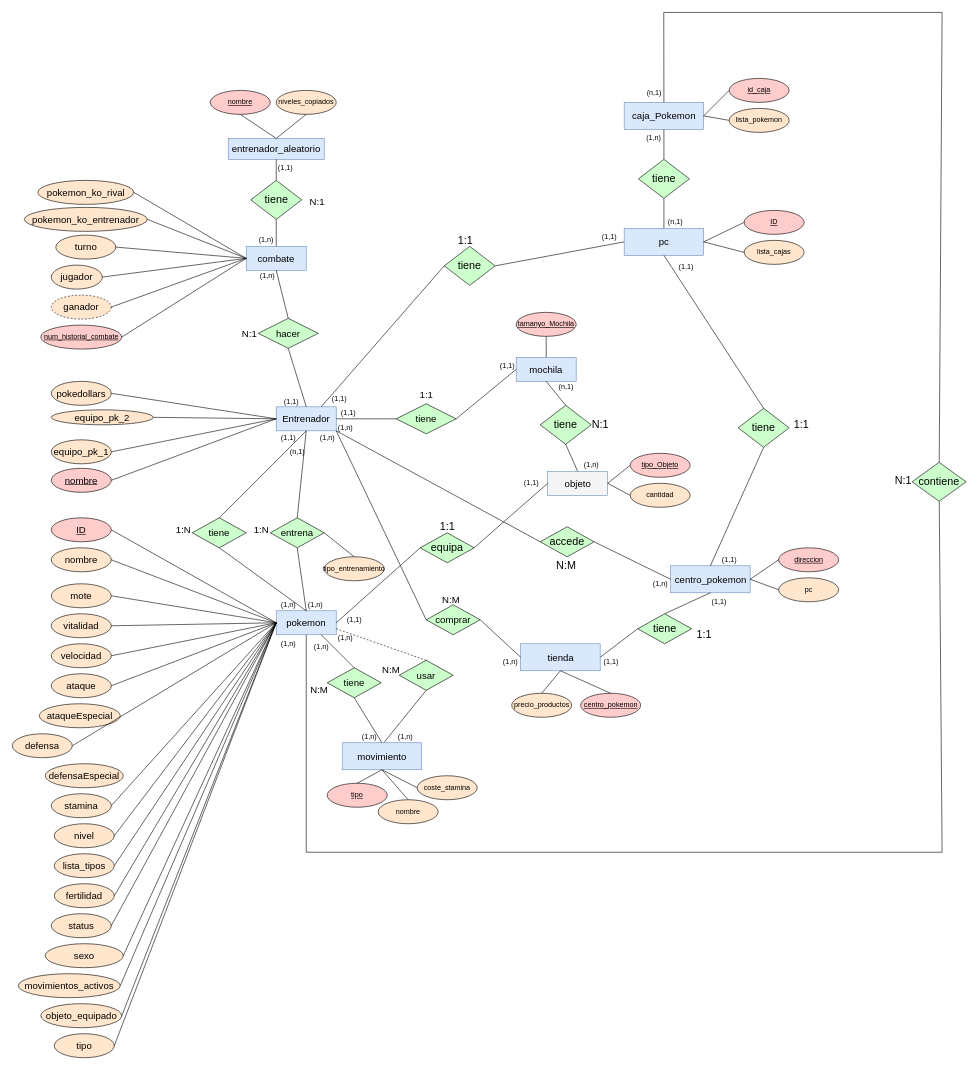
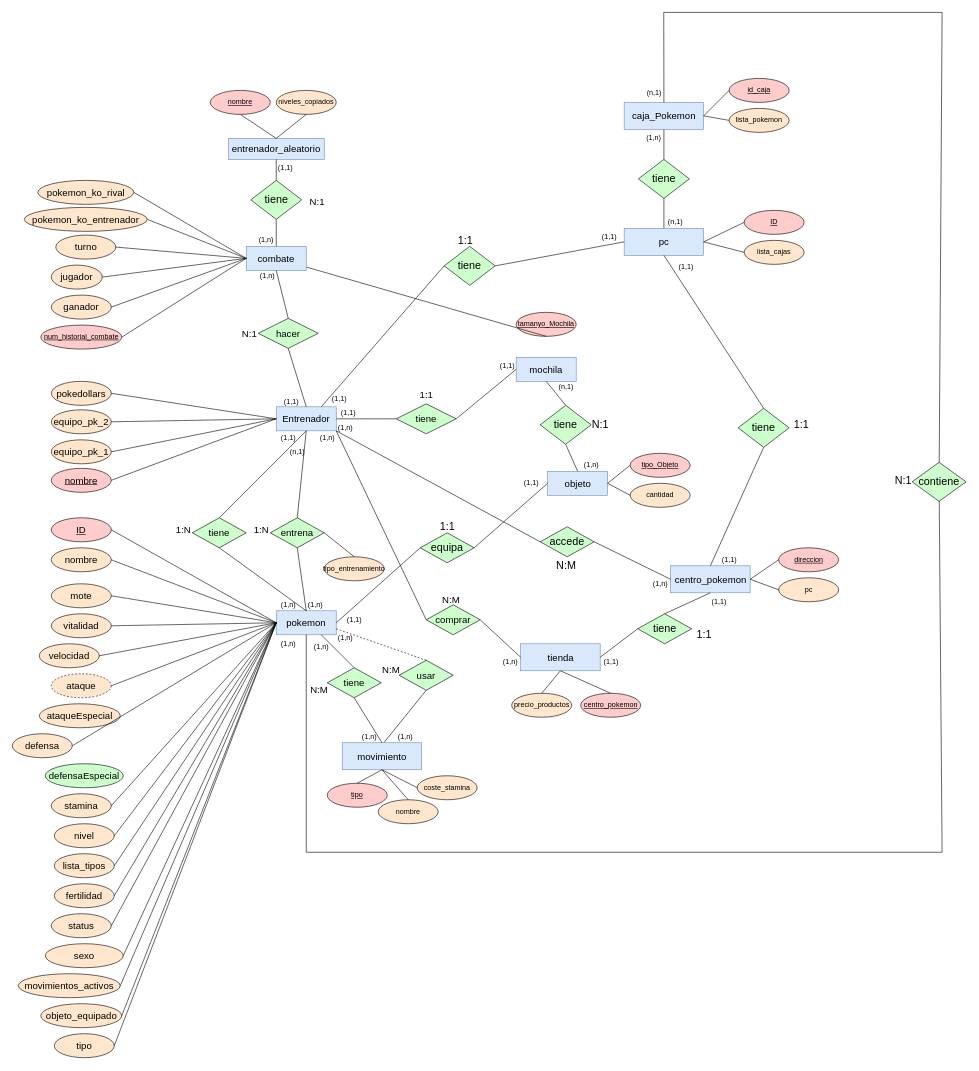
- <mxCell id="158" value="ganador" style="ellipse;whiteSpace=wrap;html=1;align=center;fontSize=16;fillColor=#FFE6CC;dashed=1;" parent="1" vertex="1"><mxGeometry x="85" y="491.25" width="100" height="40" as="geometry" /></mxCell>
+ <mxCell id="158" value="ganador" style="ellipse;whiteSpace=wrap;html=1;align=center;fontSize=16;fillColor=#FFE6CC;" parent="1" vertex="1"><mxGeometry x="85" y="491.25" width="100" height="40" as="geometry" /></mxCell>
- <mxCell id="60" value="" style="endArrow=none;html=1;rounded=0;exitX=0.5;exitY=1;exitDx=0;exitDy=0;entryX=0.5;entryY=0;entryDx=0;entryDy=0;" parent="1" source="59" target="52" edge="1"><mxGeometry relative="1" as="geometry"><mxPoint x="900" y="735" as="sourcePoint" /><mxPoint x="1060" y="735" as="targetPoint" /></mxGeometry></mxCell>
+ <mxCell id="60" value="" style="endArrow=none;html=1;rounded=0;exitX=0.5;exitY=1;exitDx=0;exitDy=0;" parent="1" source="59" target="150" edge="1"><mxGeometry relative="1" as="geometry"><mxPoint x="900" y="735" as="sourcePoint" /><mxPoint x="1060" y="735" as="targetPoint" /></mxGeometry></mxCell>
- <mxCell id="44" value="equipo_pk_2" style="ellipse;whiteSpace=wrap;html=1;align=center;fontSize=16;fillColor=#FFE6CC;" parent="1" vertex="1"><mxGeometry x="85" y="682.5" width="170" height="25" as="geometry" /></mxCell>
+ <mxCell id="44" value="equipo_pk_2" style="ellipse;whiteSpace=wrap;html=1;align=center;fontSize=16;fillColor=#FFE6CC;" parent="1" vertex="1"><mxGeometry x="85" y="682.5" width="100" height="40" as="geometry" /></mxCell>
- <mxCell id="55" value="objeto" style="whiteSpace=wrap;html=1;align=center;fontSize=16;fillColor=#f5f5f5;strokeColor=#6c8ebf;" parent="1" vertex="1"><mxGeometry x="912.5" y="785" width="100" height="40" as="geometry" /></mxCell>
+ <mxCell id="55" value="objeto" style="whiteSpace=wrap;html=1;align=center;fontSize=16;fillColor=#dae8fc;strokeColor=#6c8ebf;" parent="1" vertex="1"><mxGeometry x="912.5" y="785" width="100" height="40" as="geometry" /></mxCell>
- <mxCell id="8" value="velocidad" style="ellipse;whiteSpace=wrap;html=1;align=center;fontSize=16;fillColor=#FFE6CC;" parent="1" vertex="1"><mxGeometry x="85" y="1072.5" width="100" height="40" as="geometry" /></mxCell>
+ <mxCell id="8" value="velocidad" style="ellipse;whiteSpace=wrap;html=1;align=center;fontSize=16;fillColor=#FFE6CC;" parent="1" vertex="1"><mxGeometry x="65" y="1072.5" width="100" height="40" as="geometry" /></mxCell>
- <mxCell id="9" value="ataque" style="ellipse;whiteSpace=wrap;html=1;align=center;fontSize=16;fillColor=#FFE6CC;" parent="1" vertex="1"><mxGeometry x="85" y="1122.5" width="100" height="40" as="geometry" /></mxCell>
+ <mxCell id="9" value="ataque" style="ellipse;whiteSpace=wrap;html=1;align=center;fontSize=16;fillColor=#FFE6CC;dashed=1;" parent="1" vertex="1"><mxGeometry x="85" y="1122.5" width="100" height="40" as="geometry" /></mxCell>
- <mxCell id="12" value="defensaEspecial" style="ellipse;whiteSpace=wrap;html=1;align=center;fontSize=16;fillColor=#FFE6CC;" parent="1" vertex="1"><mxGeometry x="75" y="1272.5" width="130" height="40" as="geometry" /></mxCell>
+ <mxCell id="12" value="defensaEspecial" style="ellipse;whiteSpace=wrap;html=1;align=center;fontSize=16;fillColor=#ccffcc;" parent="1" vertex="1"><mxGeometry x="75" y="1272.5" width="130" height="40" as="geometry" /></mxCell>
